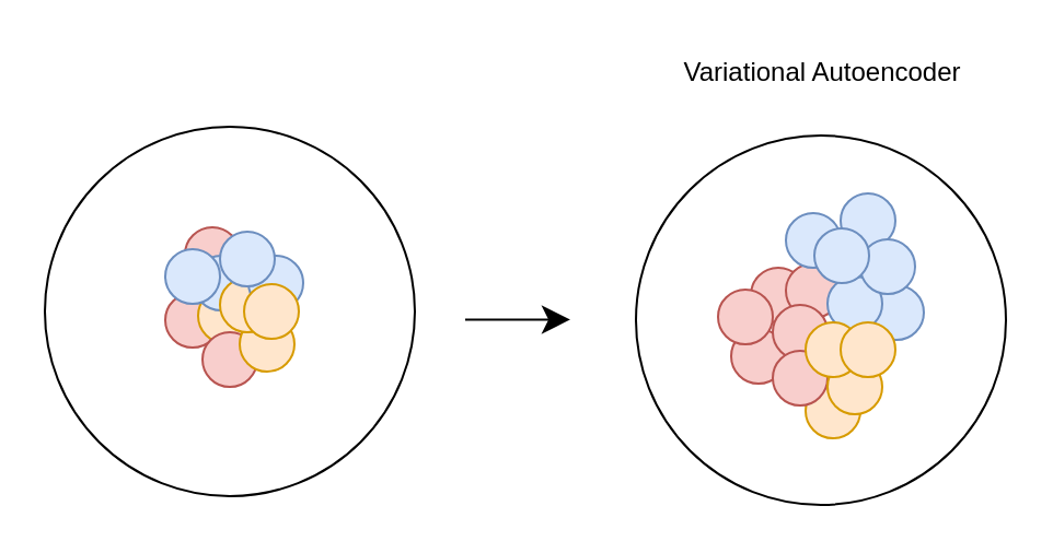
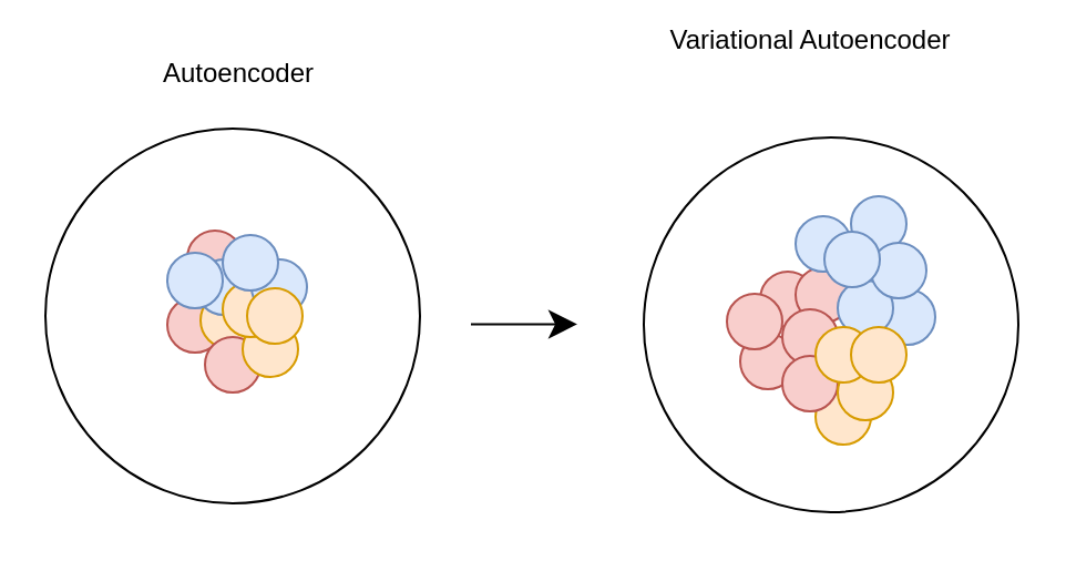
+ <mxCell id="37" value="Autoencoder" style="text;html=1;align=center;verticalAlign=middle;resizable=0;points=[];autosize=1;strokeColor=none;fillColor=none;" vertex="1" parent="1"><mxGeometry x="63.5" y="20" width="86" height="26" as="geometry" /></mxCell>
- <mxCell id="38" value="Variational Autoencoder" style="text;html=1;align=center;verticalAlign=middle;resizable=0;points=[];autosize=1;strokeColor=none;fillColor=none;" vertex="1" parent="1"><mxGeometry x="302" y="20" width="145" height="26" as="geometry" /></mxCell>
+ <mxCell id="38" value="Variational Autoencoder" style="text;html=1;align=center;verticalAlign=middle;resizable=0;points=[];autosize=1;strokeColor=none;fillColor=none;" vertex="1" parent="1"><mxGeometry x="292" y="5" width="145" height="26" as="geometry" /></mxCell>
